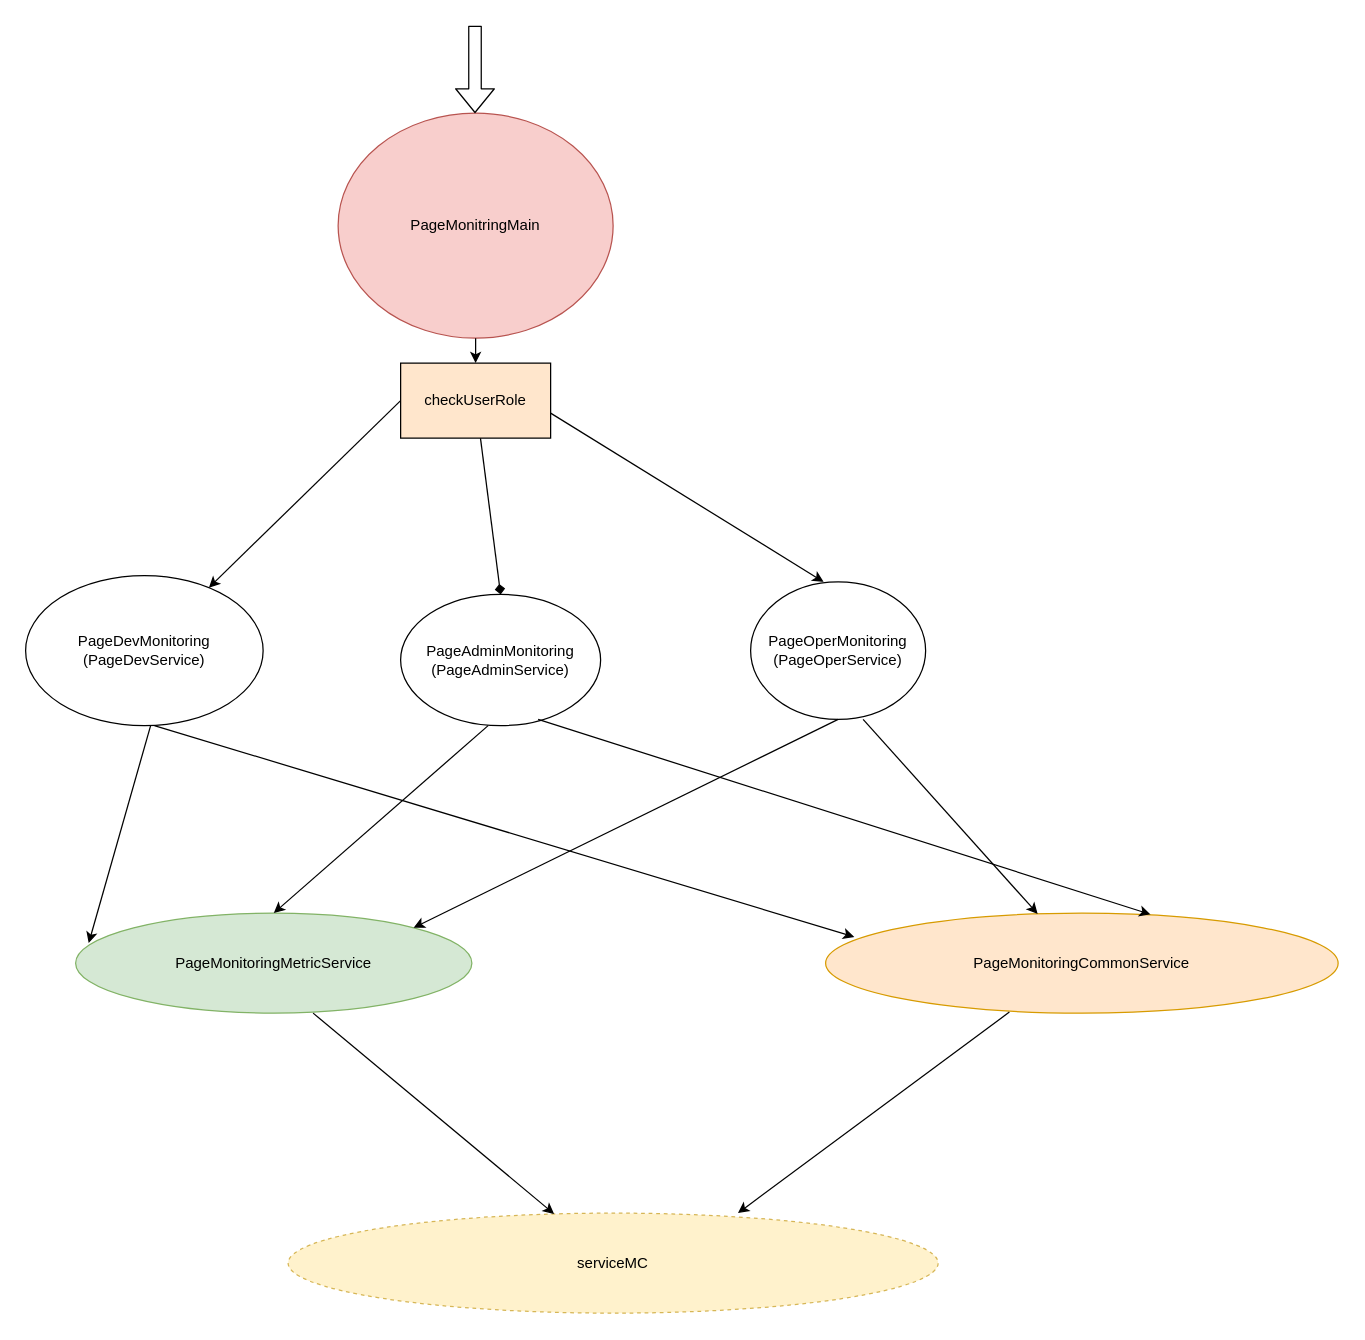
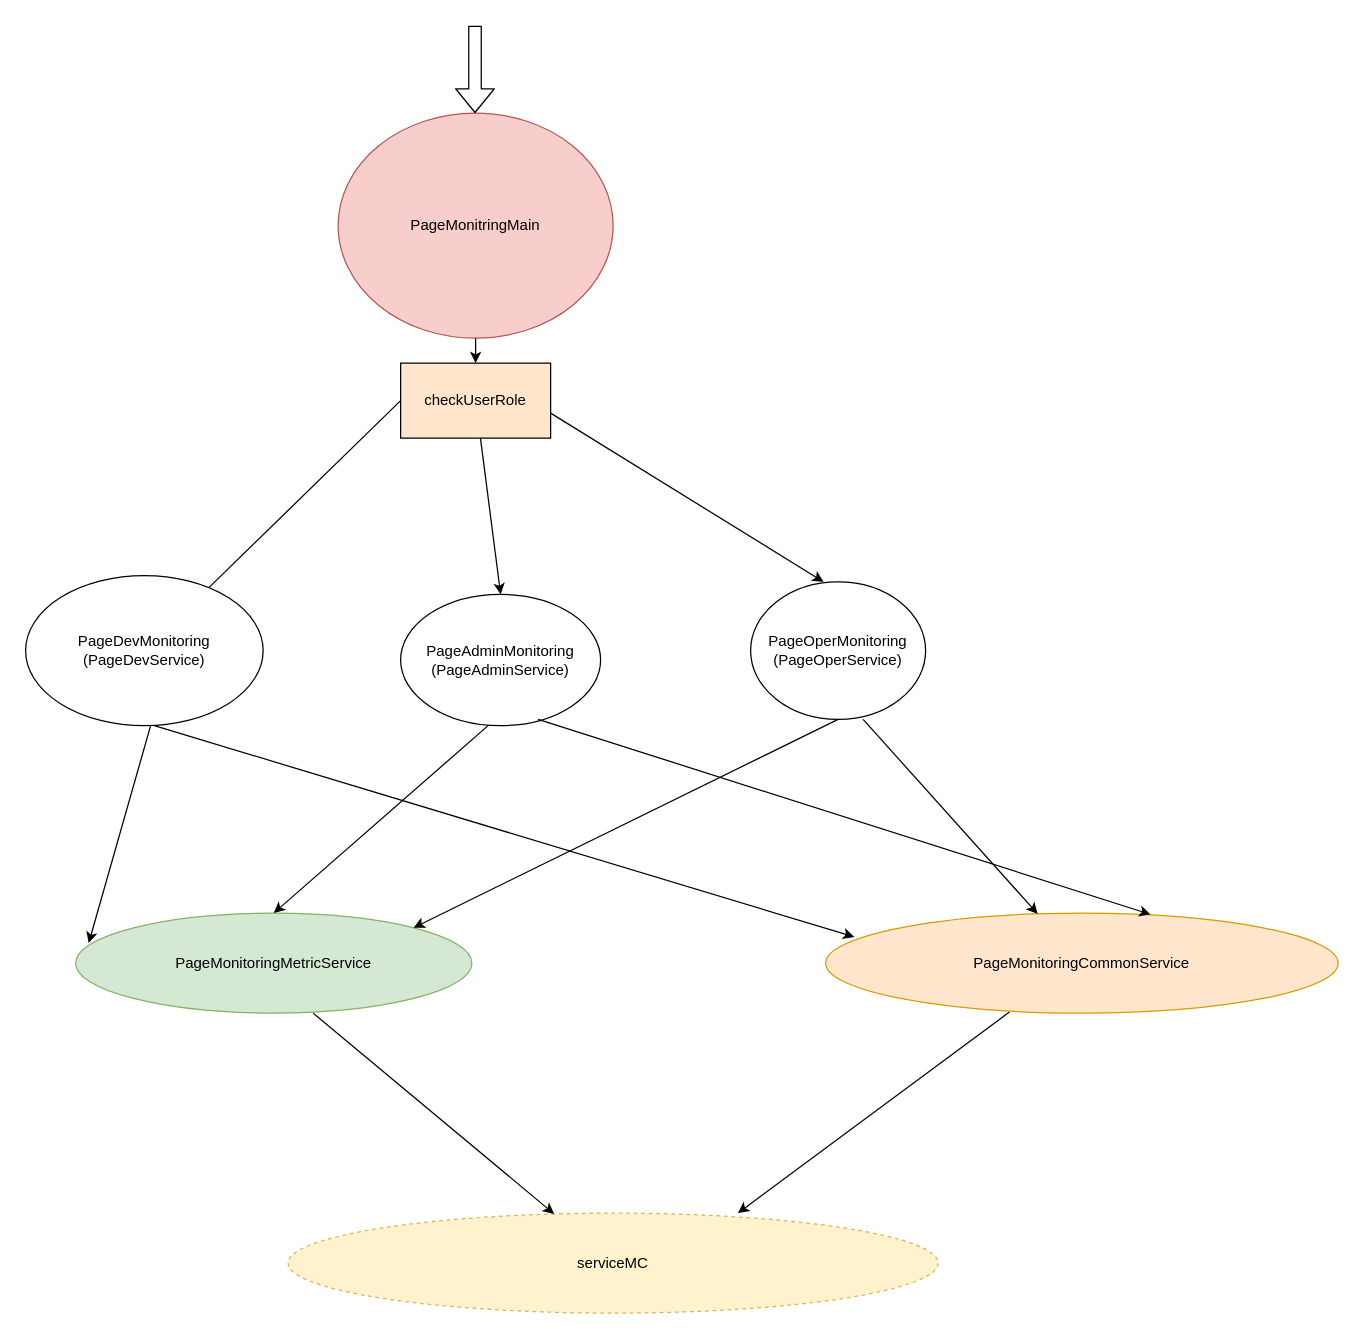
- <mxCell id="8" value="" style="endArrow=classic;html=1;exitX=0;exitY=0.5;exitDx=0;exitDy=0;" edge="1" parent="1" source="10" target="3"><mxGeometry width="50" height="50" relative="1" as="geometry"><mxPoint x="310" y="250" as="sourcePoint" /><mxPoint x="360" y="200" as="targetPoint" /></mxGeometry></mxCell>
+ <mxCell id="8" value="" style="endArrow=none;html=1;exitX=0;exitY=0.5;exitDx=0;exitDy=0;" edge="1" parent="1" source="10" target="3"><mxGeometry width="50" height="50" relative="1" as="geometry"><mxPoint x="310" y="250" as="sourcePoint" /><mxPoint x="360" y="200" as="targetPoint" /></mxGeometry></mxCell>
- <mxCell id="7" value="" style="endArrow=diamond;html=1;entryX=0.5;entryY=0;entryDx=0;entryDy=0;" edge="1" parent="1" source="10" target="4"><mxGeometry width="50" height="50" relative="1" as="geometry"><mxPoint x="380" y="270" as="sourcePoint" /><mxPoint x="430" y="220" as="targetPoint" /></mxGeometry></mxCell>
+ <mxCell id="7" value="" style="endArrow=classic;html=1;entryX=0.5;entryY=0;entryDx=0;entryDy=0;" edge="1" parent="1" source="10" target="4"><mxGeometry width="50" height="50" relative="1" as="geometry"><mxPoint x="380" y="270" as="sourcePoint" /><mxPoint x="430" y="220" as="targetPoint" /></mxGeometry></mxCell>
